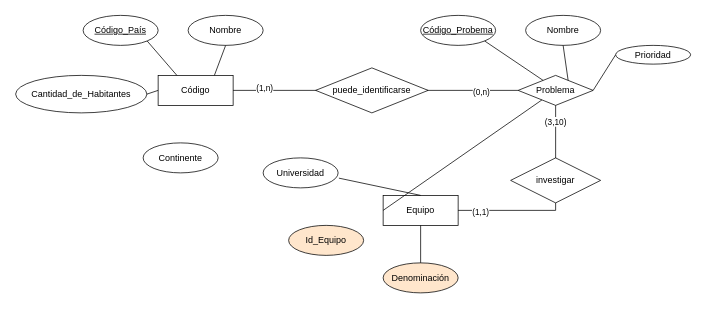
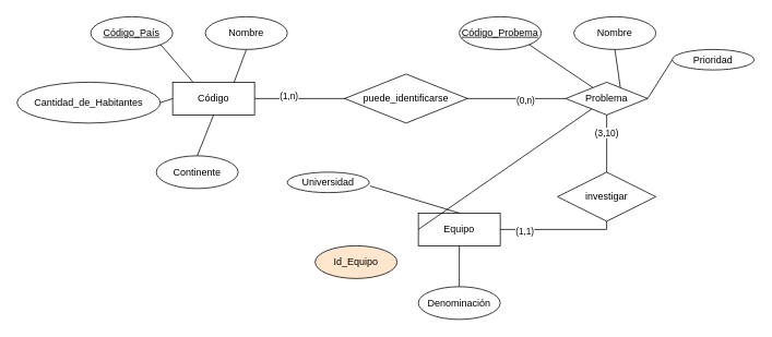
+ <mxCell id="23" value="" style="endArrow=none;html=1;rounded=0;exitX=0.5;exitY=1;exitDx=0;exitDy=0;entryX=0.5;entryY=0;entryDx=0;entryDy=0;" parent="1" source="2" target="6" edge="1"><mxGeometry relative="1" as="geometry"><mxPoint x="200" y="300" as="sourcePoint" /><mxPoint x="360" y="300" as="targetPoint" /></mxGeometry></mxCell>
- <mxCell id="13" value="Universidad" style="ellipse;whiteSpace=wrap;html=1;align=center;" parent="1" vertex="1"><mxGeometry x="350" y="210" width="100" height="40" as="geometry" /></mxCell>
+ <mxCell id="13" value="Universidad" style="ellipse;whiteSpace=wrap;html=1;align=center;" parent="1" vertex="1"><mxGeometry x="350" y="210" width="100" height="25" as="geometry" /></mxCell>
- <mxCell id="12" value="Denominación" style="ellipse;whiteSpace=wrap;html=1;align=center;fillColor=#ffe6cc;" parent="1" vertex="1"><mxGeometry x="510" y="350" width="100" height="40" as="geometry" /></mxCell>
+ <mxCell id="12" value="Denominación" style="ellipse;whiteSpace=wrap;html=1;align=center;" parent="1" vertex="1"><mxGeometry x="510" y="350" width="100" height="40" as="geometry" /></mxCell>
